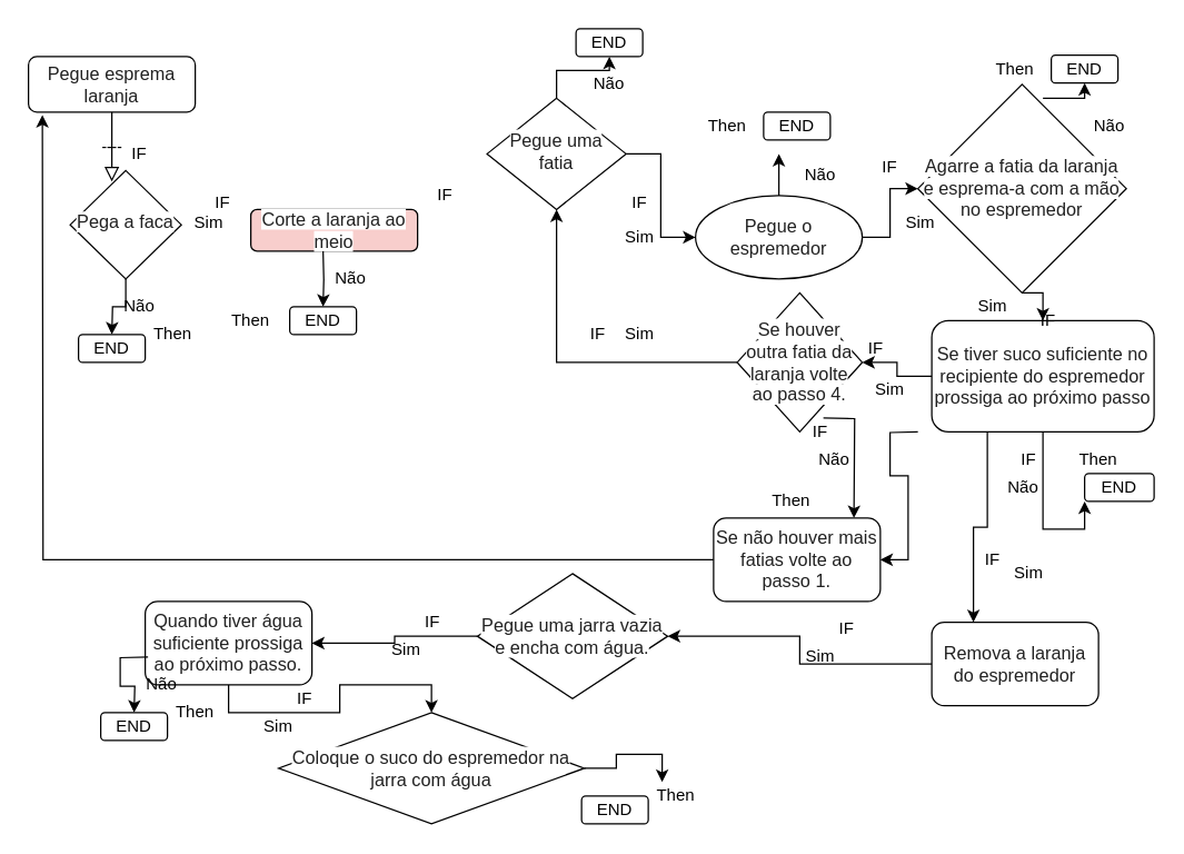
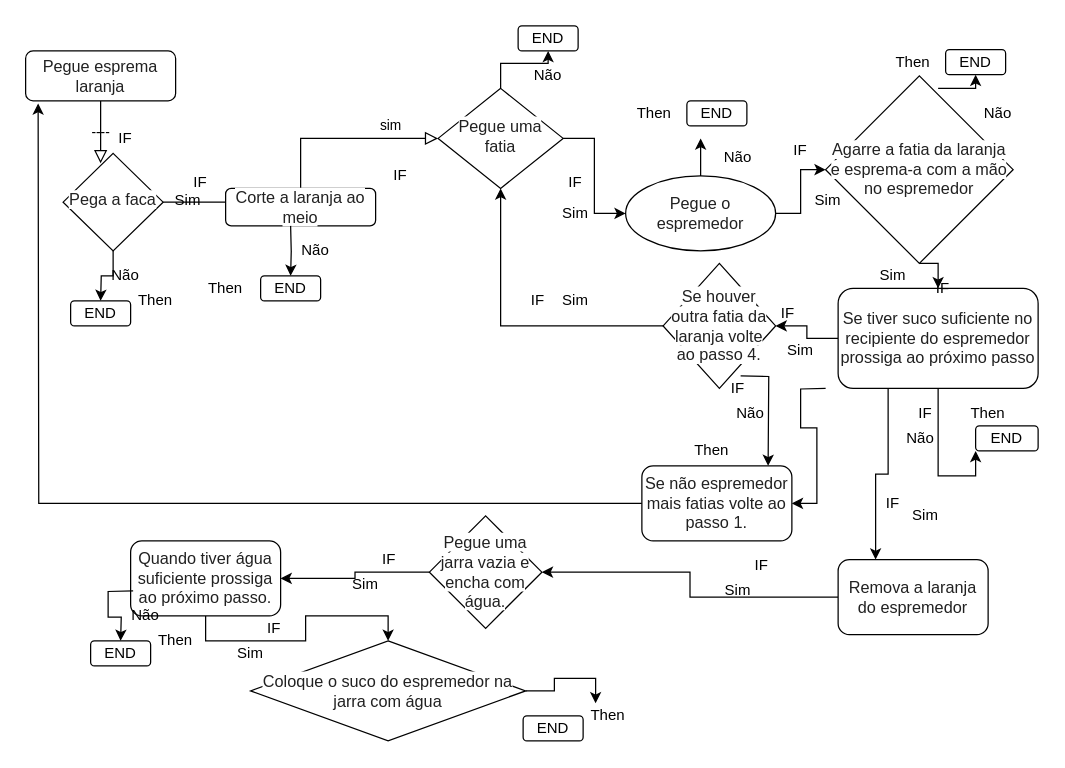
+ <mxCell id="4" value="sim" style="rounded=0;html=1;jettySize=auto;orthogonalLoop=1;fontSize=11;endArrow=block;endFill=0;endSize=8;strokeWidth=1;shadow=0;labelBackgroundColor=none;edgeStyle=orthogonalEdgeStyle;" parent="1" source="6" target="10" edge="1"><mxGeometry x="0.721" y="10" relative="1" as="geometry"><mxPoint as="offset" /></mxGeometry></mxCell>
- <mxCell id="7" value="&lt;span style=&quot;color: rgb(33 , 33 , 33) ; font-family: &amp;#34;arial&amp;#34; , &amp;#34;helvetica&amp;#34; , sans-serif ; font-size: small ; text-align: left ; background-color: rgb(255 , 255 , 255)&quot;&gt;Corte a laranja ao meio&lt;/span&gt;" style="rounded=1;whiteSpace=wrap;html=1;fontSize=12;glass=0;strokeWidth=1;shadow=0;fillColor=#f8cecc;" parent="1" vertex="1"><mxGeometry x="180" y="150" width="120" height="30" as="geometry" /></mxCell>
+ <mxCell id="7" value="&lt;span style=&quot;color: rgb(33 , 33 , 33) ; font-family: &amp;#34;arial&amp;#34; , &amp;#34;helvetica&amp;#34; , sans-serif ; font-size: small ; text-align: left ; background-color: rgb(255 , 255 , 255)&quot;&gt;Corte a laranja ao meio&lt;/span&gt;" style="rounded=1;whiteSpace=wrap;html=1;fontSize=12;glass=0;strokeWidth=1;shadow=0;" parent="1" vertex="1"><mxGeometry x="180" y="150" width="120" height="30" as="geometry" /></mxCell>
- <mxCell id="64" value="&#10;&#10;&lt;span style=&quot;color: rgb(33, 33, 33); font-family: arial, helvetica, sans-serif; font-size: small; font-style: normal; font-weight: 400; letter-spacing: normal; text-align: left; text-indent: 0px; text-transform: none; word-spacing: 0px; background-color: rgb(255, 255, 255); display: inline; float: none;&quot;&gt;Se não houver mais fatias volte ao passo 1.&lt;/span&gt;&#10;&#10;" style="rounded=1;whiteSpace=wrap;html=1;" vertex="1" parent="1"><mxGeometry x="513" y="372" width="120" height="60" as="geometry" /></mxCell>
+ <mxCell id="64" value="&#10;&#10;&lt;span style=&quot;color: rgb(33, 33, 33); font-family: arial, helvetica, sans-serif; font-size: small; font-style: normal; font-weight: 400; letter-spacing: normal; text-align: left; text-indent: 0px; text-transform: none; word-spacing: 0px; background-color: rgb(255, 255, 255); display: inline; float: none;&quot;&gt;Se não espremedor mais fatias volte ao passo 1.&lt;/span&gt;&#10;&#10;" style="rounded=1;whiteSpace=wrap;html=1;" vertex="1" parent="1"><mxGeometry x="513" y="372" width="120" height="60" as="geometry" /></mxCell>
- <mxCell id="71" value="&#10;&#10;&lt;span style=&quot;color: rgb(33, 33, 33); font-family: arial, helvetica, sans-serif; font-size: small; font-style: normal; font-weight: 400; letter-spacing: normal; text-align: left; text-indent: 0px; text-transform: none; word-spacing: 0px; background-color: rgb(255, 255, 255); display: inline; float: none;&quot;&gt;Pegue uma jarra vazia e encha com água.&lt;/span&gt;&#10;&#10;" style="rhombus;whiteSpace=wrap;html=1;" vertex="1" parent="1"><mxGeometry x="343" y="412" width="137" height="90" as="geometry" /></mxCell>
+ <mxCell id="71" value="&#10;&#10;&lt;span style=&quot;color: rgb(33, 33, 33); font-family: arial, helvetica, sans-serif; font-size: small; font-style: normal; font-weight: 400; letter-spacing: normal; text-align: left; text-indent: 0px; text-transform: none; word-spacing: 0px; background-color: rgb(255, 255, 255); display: inline; float: none;&quot;&gt;Pegue uma jarra vazia e encha com água.&lt;/span&gt;&#10;&#10;" style="rhombus;whiteSpace=wrap;html=1;" vertex="1" parent="1"><mxGeometry x="343" y="412" width="90" height="90" as="geometry" /></mxCell>
